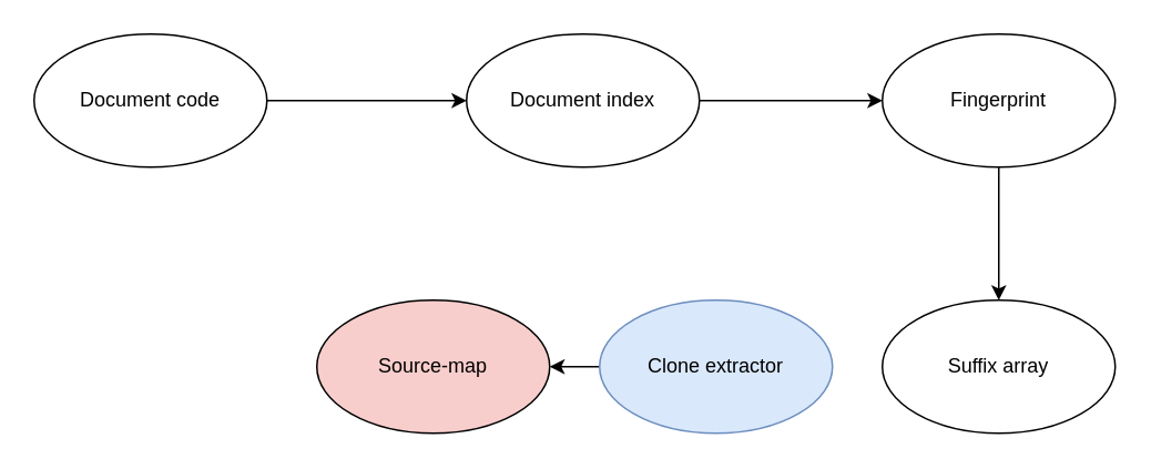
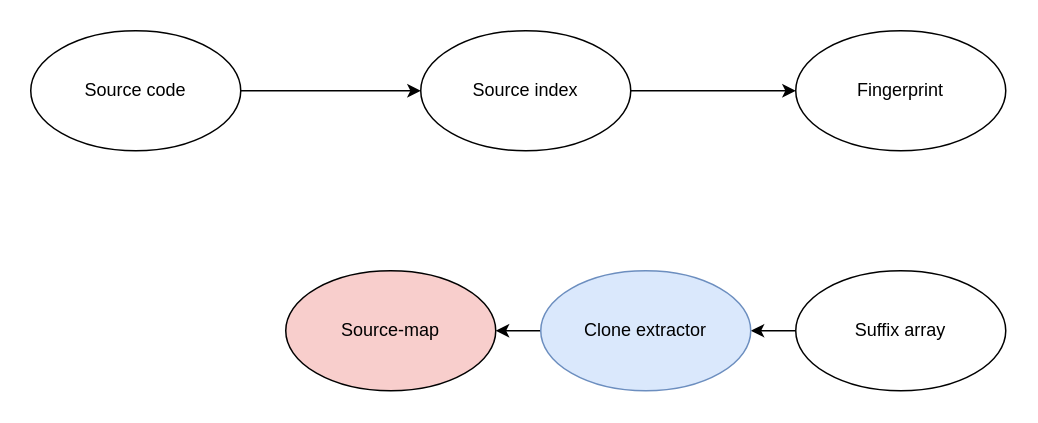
- <mxCell id="3" value="Document code" style="ellipse;whiteSpace=wrap;html=1;" vertex="1" parent="1"><mxGeometry x="20" y="20" width="140" height="80" as="geometry" /></mxCell>
+ <mxCell id="3" value="Source code" style="ellipse;whiteSpace=wrap;html=1;" vertex="1" parent="1"><mxGeometry x="20" y="20" width="140" height="80" as="geometry" /></mxCell>
- <mxCell id="5" value="Document index" style="ellipse;whiteSpace=wrap;html=1;" vertex="1" parent="1"><mxGeometry x="280" y="20" width="140" height="80" as="geometry" /></mxCell>
+ <mxCell id="5" value="Source index" style="ellipse;whiteSpace=wrap;html=1;" vertex="1" parent="1"><mxGeometry x="280" y="20" width="140" height="80" as="geometry" /></mxCell>
- <mxCell id="6" value="" style="edgeStyle=orthogonalEdgeStyle;rounded=0;orthogonalLoop=1;jettySize=auto;html=1;" edge="1" parent="1" source="7" target="9"><mxGeometry relative="1" as="geometry" /></mxCell>
+ <mxCell id="8" value="" style="edgeStyle=orthogonalEdgeStyle;rounded=0;orthogonalLoop=1;jettySize=auto;html=1;" edge="1" parent="1" source="9" target="11"><mxGeometry relative="1" as="geometry" /></mxCell>
